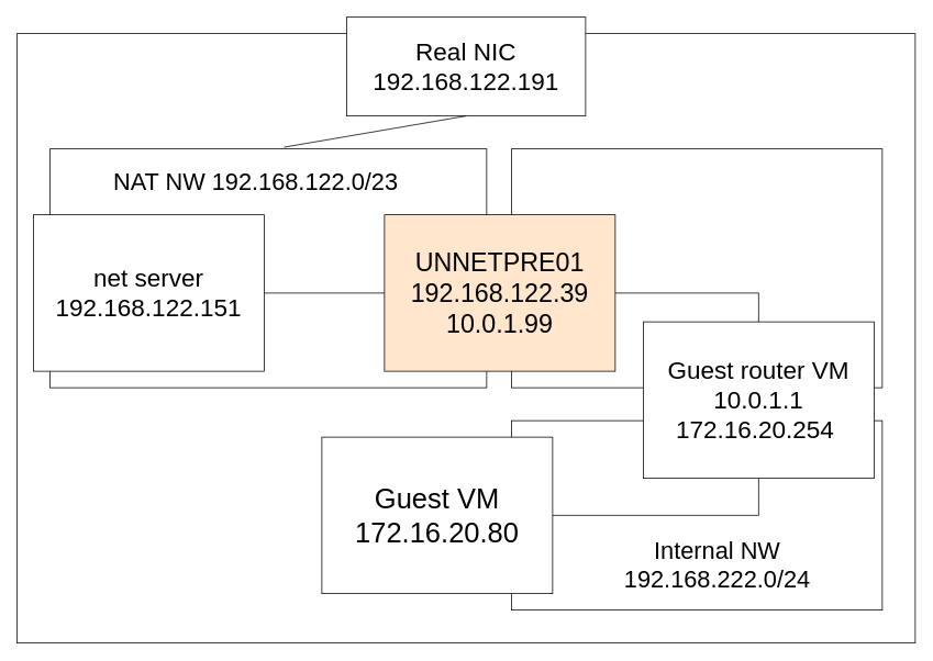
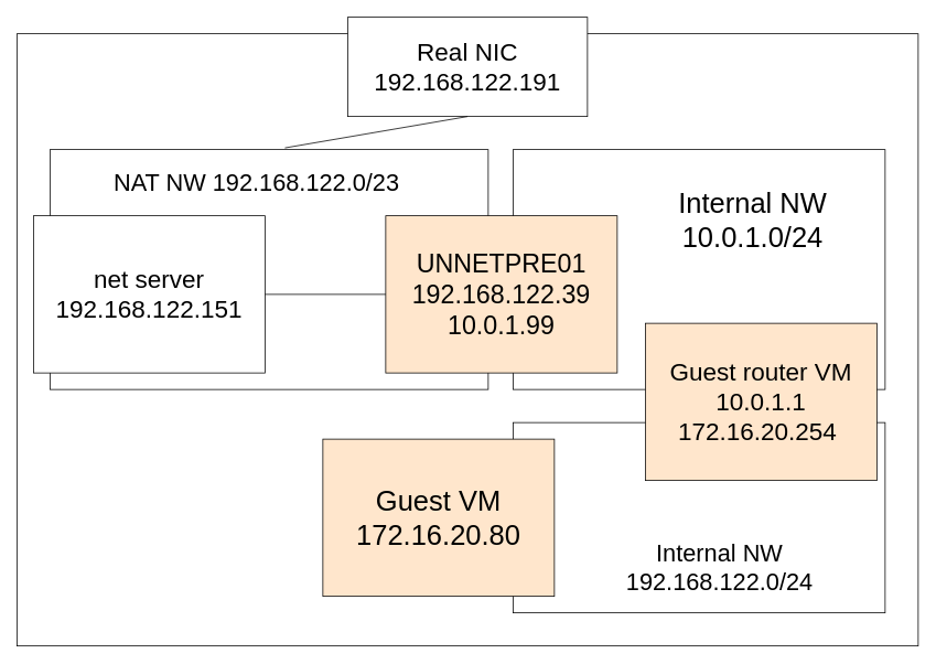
+ <mxCell id="20" value="&lt;font style=&quot;font-size: 34px;&quot;&gt;Internal NW&lt;br&gt;10.0.1.0/24&lt;/font&gt;" style="text;html=1;strokeColor=none;fillColor=none;align=center;verticalAlign=middle;whiteSpace=wrap;rounded=0;" vertex="1" parent="9"><mxGeometry x="750" y="180" width="320" height="170" as="geometry" /></mxCell>
- <mxCell id="10" style="edgeStyle=orthogonalEdgeStyle;rounded=0;orthogonalLoop=1;jettySize=auto;html=1;entryX=0.5;entryY=0;entryDx=0;entryDy=0;fontSize=31;endArrow=none;endFill=0;" edge="1" parent="9" source="11" target="14"><mxGeometry relative="1" as="geometry" /></mxCell>
- <mxCell id="14" value="&lt;font style=&quot;font-size: 30px;&quot;&gt;Guest router VM&lt;br&gt;10.0.1.1&lt;br&gt;172.16.20.254&amp;nbsp;&lt;/font&gt;" style="rounded=0;whiteSpace=wrap;html=1;" vertex="1" parent="9"><mxGeometry x="780" y="390" width="280" height="190" as="geometry" /></mxCell>
+ <mxCell id="14" value="&lt;font style=&quot;font-size: 30px;&quot;&gt;Guest router VM&lt;br&gt;10.0.1.1&lt;br&gt;172.16.20.254&amp;nbsp;&lt;/font&gt;" style="rounded=0;whiteSpace=wrap;html=1;fillColor=#ffe6cc;" vertex="1" parent="9"><mxGeometry x="780" y="390" width="280" height="190" as="geometry" /></mxCell>
- <mxCell id="17" value="&lt;font style=&quot;font-size: 34px;&quot;&gt;Guest VM&lt;br&gt;172.16.20.80&lt;/font&gt;" style="rounded=0;whiteSpace=wrap;html=1;" vertex="1" parent="9"><mxGeometry x="390" y="530" width="280" height="190" as="geometry" /></mxCell>
+ <mxCell id="17" value="&lt;font style=&quot;font-size: 34px;&quot;&gt;Guest VM&lt;br&gt;172.16.20.80&lt;/font&gt;" style="rounded=0;whiteSpace=wrap;html=1;fillColor=#ffe6cc;" vertex="1" parent="9"><mxGeometry x="390" y="530" width="280" height="190" as="geometry" /></mxCell>
- <mxCell id="13" style="edgeStyle=orthogonalEdgeStyle;rounded=0;orthogonalLoop=1;jettySize=auto;html=1;fontSize=31;endArrow=none;endFill=0;" edge="1" parent="9" source="14" target="17"><mxGeometry relative="1" as="geometry"><Array as="points"><mxPoint x="920" y="625" /></Array></mxGeometry></mxCell>
- <mxCell id="21" value="&lt;font style=&quot;font-size: 29px;&quot;&gt;Internal NW&lt;br&gt;192.168.222.0/24&lt;/font&gt;" style="text;html=1;strokeColor=none;fillColor=none;align=center;verticalAlign=middle;whiteSpace=wrap;rounded=0;" vertex="1" parent="9"><mxGeometry x="670" y="630" width="400" height="110" as="geometry" /></mxCell>
+ <mxCell id="21" value="&lt;font style=&quot;font-size: 29px;&quot;&gt;Internal NW&lt;br&gt;192.168.122.0/24&lt;/font&gt;" style="text;html=1;strokeColor=none;fillColor=none;align=center;verticalAlign=middle;whiteSpace=wrap;rounded=0;" vertex="1" parent="9"><mxGeometry x="670" y="630" width="400" height="110" as="geometry" /></mxCell>
